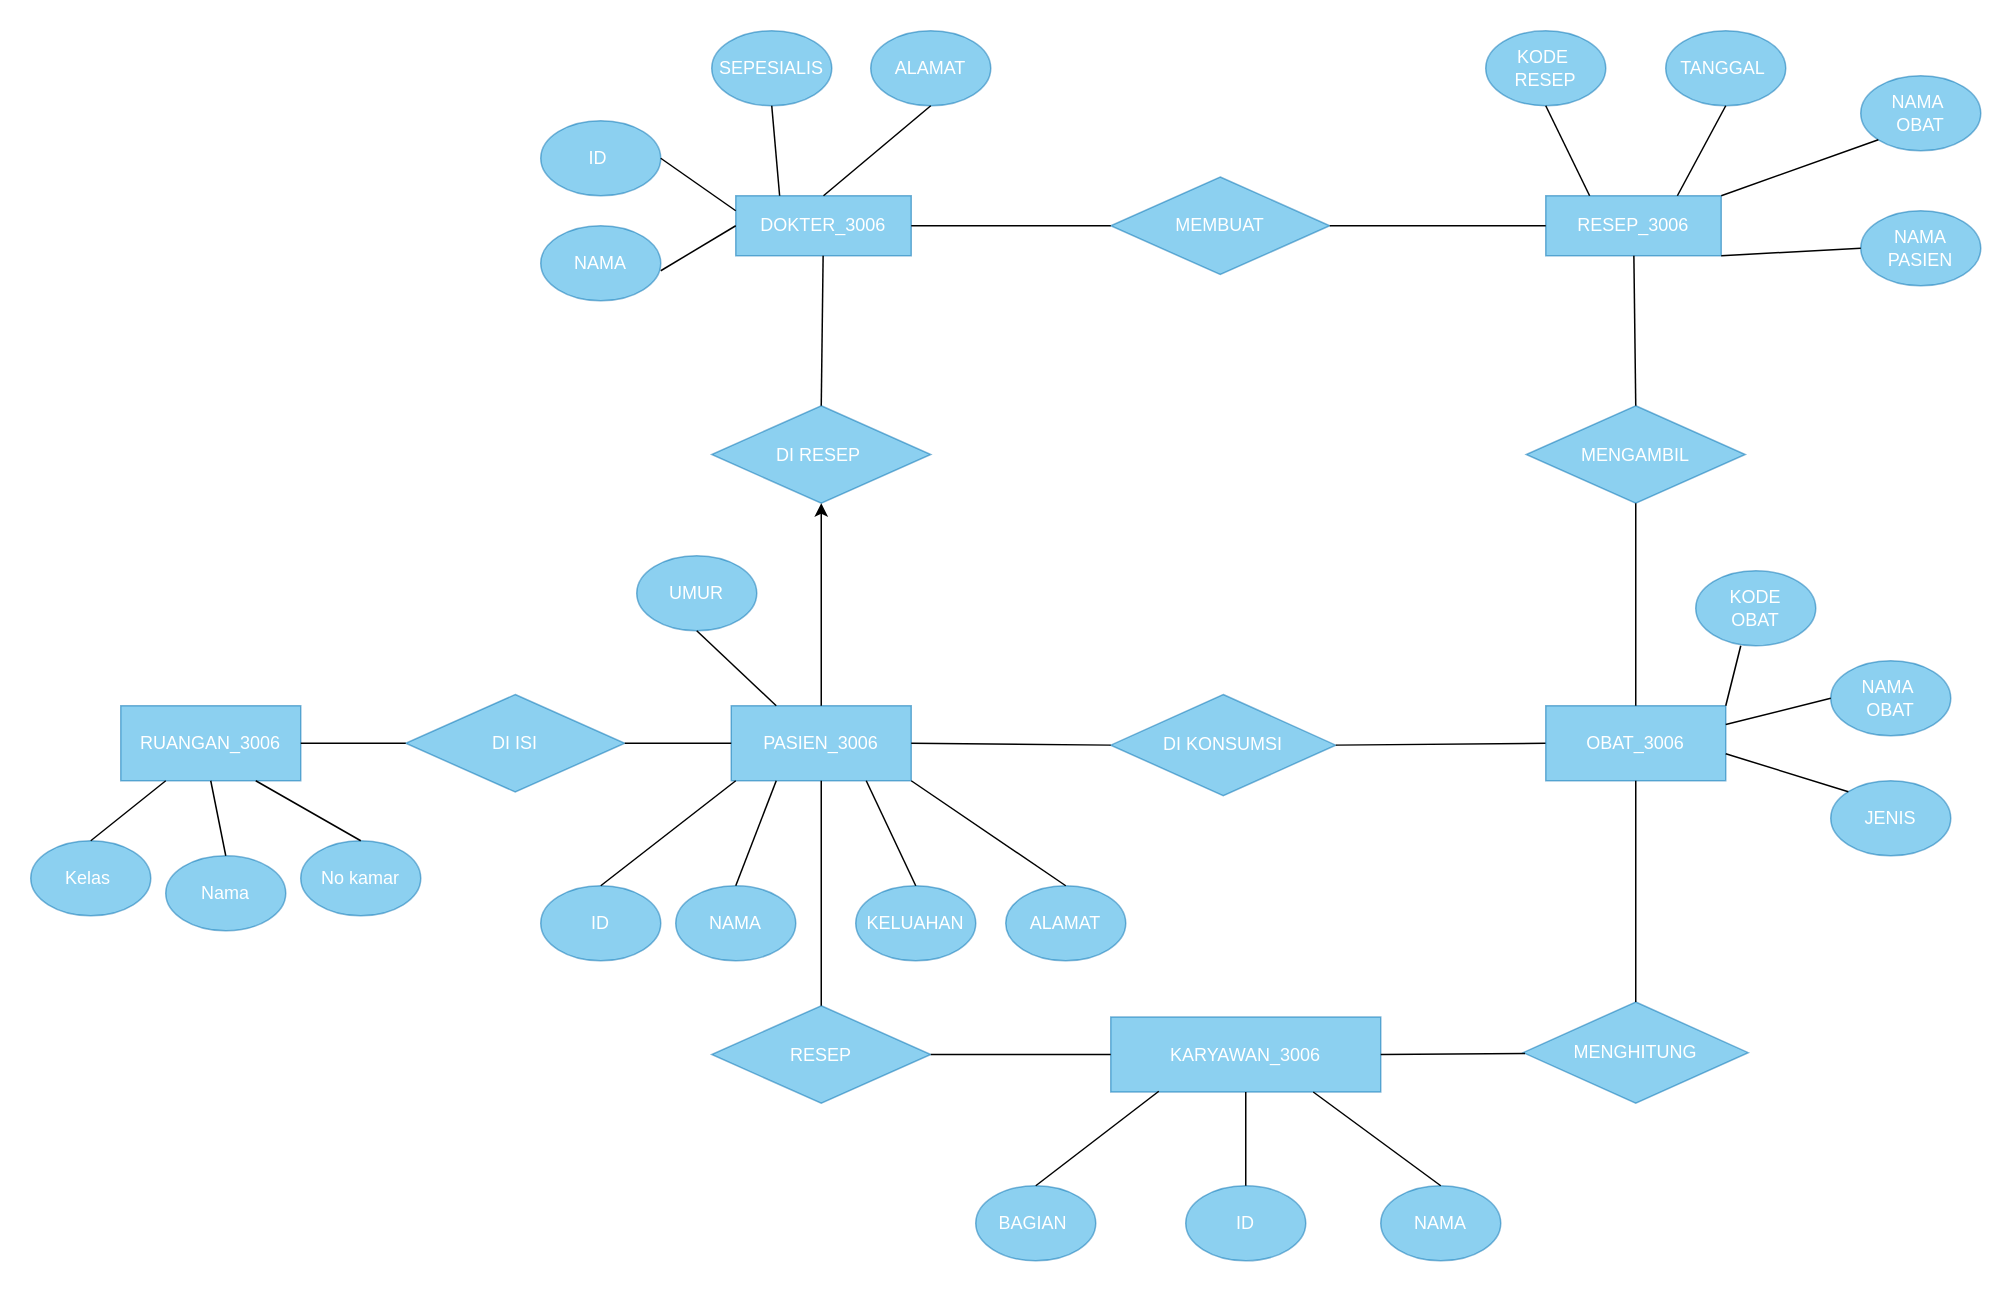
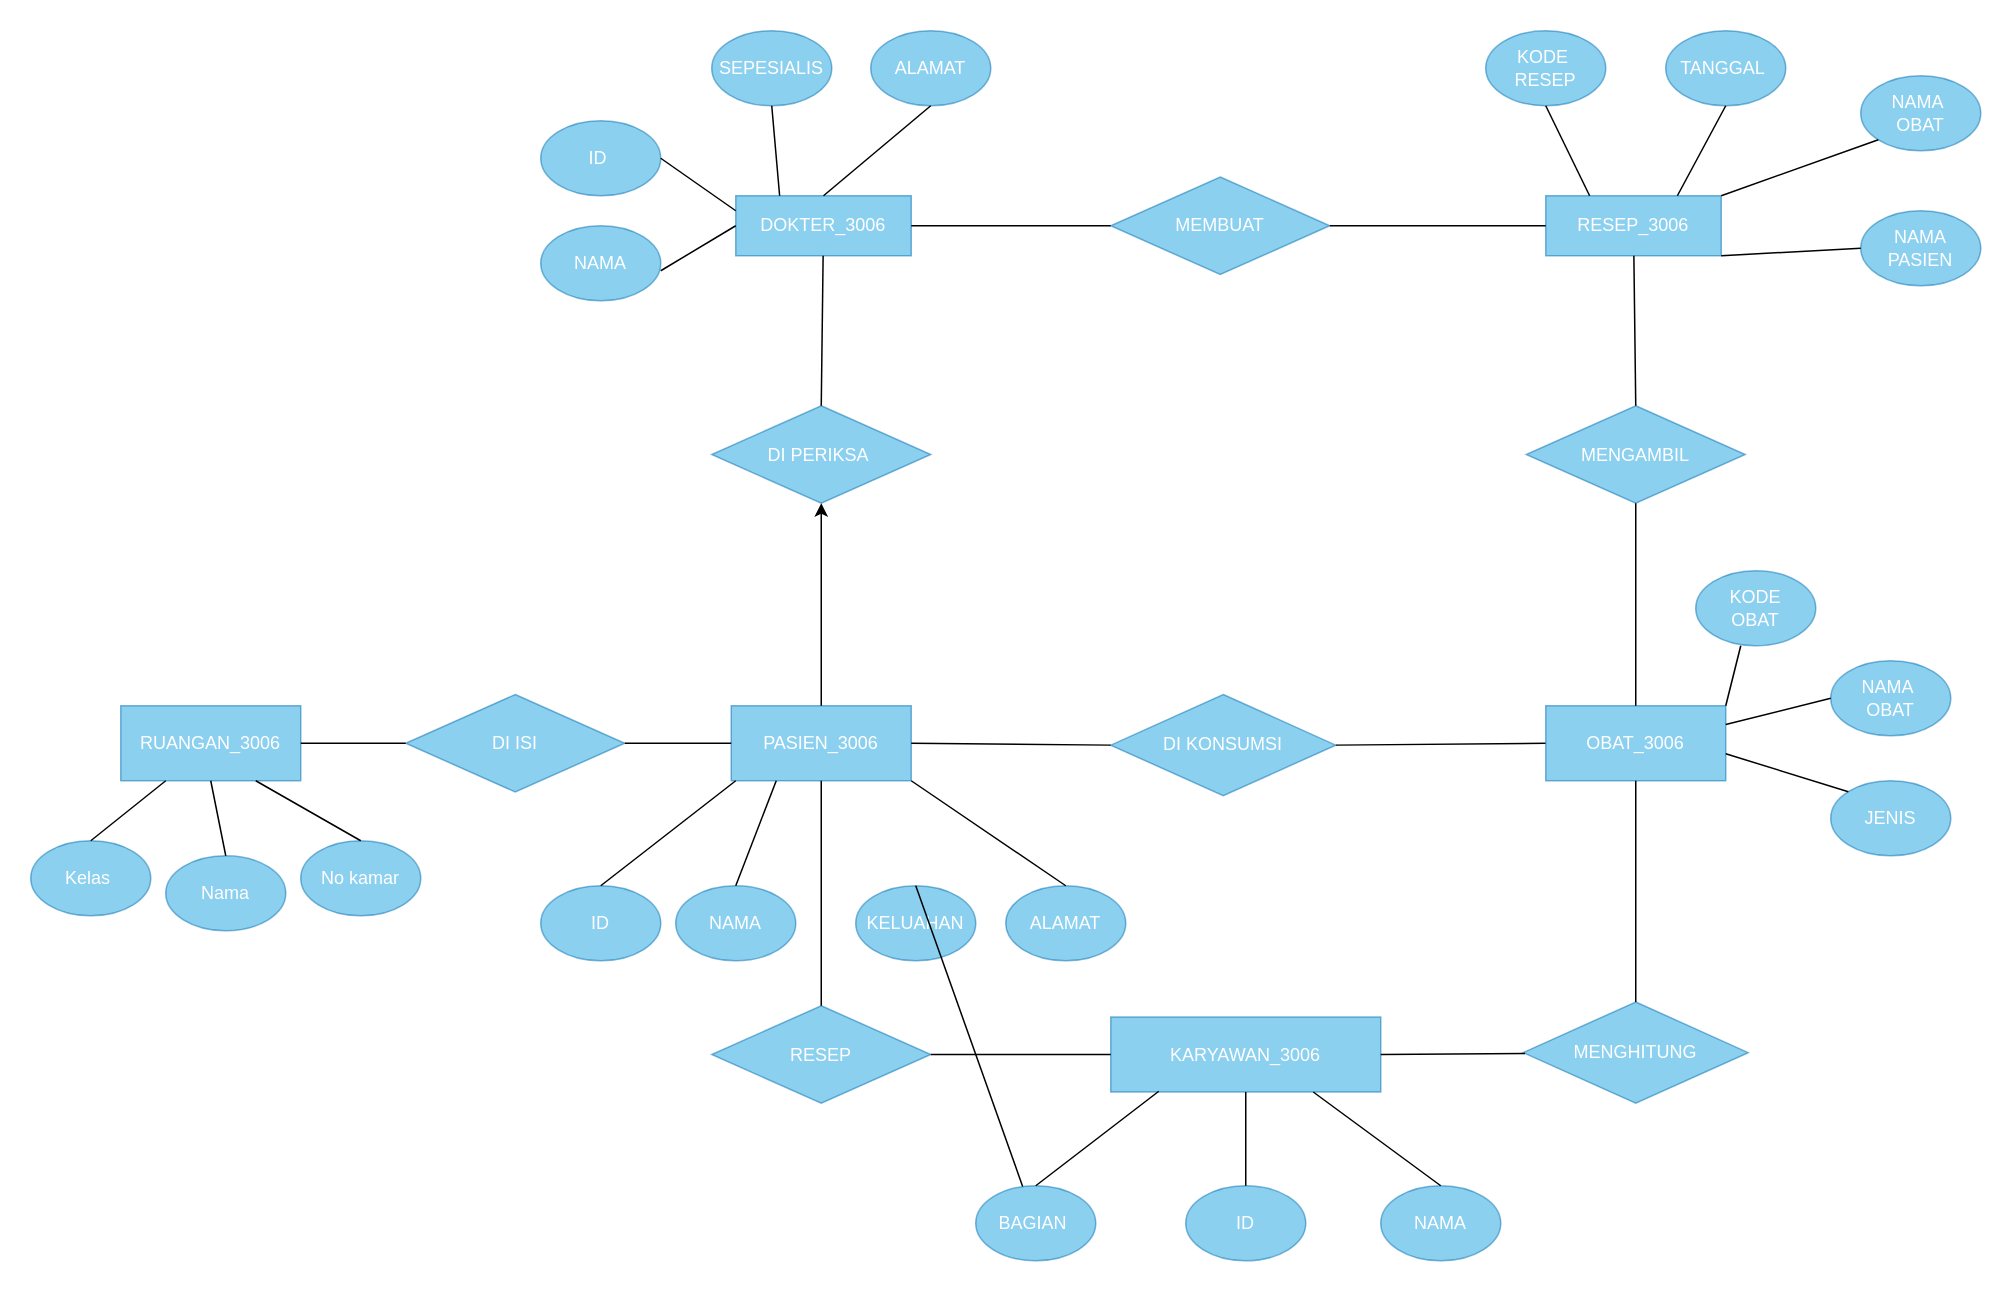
- <mxCell id="24" value="DI RESEP&amp;nbsp;" style="rhombus;whiteSpace=wrap;html=1;opacity=50;fillColor=#1ba1e2;strokeColor=#006EAF;fontColor=#ffffff;" vertex="1" parent="1"><mxGeometry x="474" y="270" width="146" height="65" as="geometry" /></mxCell>
+ <mxCell id="24" value="DI PERIKSA&amp;nbsp;" style="rhombus;whiteSpace=wrap;html=1;opacity=50;fillColor=#1ba1e2;strokeColor=#006EAF;fontColor=#ffffff;" vertex="1" parent="1"><mxGeometry x="474" y="270" width="146" height="65" as="geometry" /></mxCell>
- <mxCell id="23" value="UMUR" style="ellipse;whiteSpace=wrap;html=1;opacity=50;fillColor=#1ba1e2;strokeColor=#006EAF;fontColor=#ffffff;" vertex="1" parent="1"><mxGeometry x="424" y="370" width="80" height="50" as="geometry" /></mxCell>
- <mxCell id="26" value="" style="endArrow=none;html=1;entryX=0.5;entryY=1;entryDx=0;entryDy=0;exitX=0.25;exitY=0;exitDx=0;exitDy=0;" edge="1" parent="1" source="11" target="23"><mxGeometry width="50" height="50" relative="1" as="geometry"><mxPoint x="480" y="470" as="sourcePoint" /><mxPoint x="530" y="420" as="targetPoint" /></mxGeometry></mxCell>
- <mxCell id="21" value="" style="endArrow=none;html=1;exitX=0.5;exitY=0;exitDx=0;exitDy=0;entryX=0.75;entryY=1;entryDx=0;entryDy=0;" edge="1" parent="1" source="14" target="11"><mxGeometry width="50" height="50" relative="1" as="geometry"><mxPoint x="580" y="590" as="sourcePoint" /><mxPoint x="630" y="540" as="targetPoint" /></mxGeometry></mxCell>
+ <mxCell id="21" value="" style="endArrow=none;html=1;exitX=0.5;exitY=0;exitDx=0;exitDy=0;" edge="1" parent="1" source="14" target="68"><mxGeometry width="50" height="50" relative="1" as="geometry"><mxPoint x="580" y="590" as="sourcePoint" /><mxPoint x="630" y="540" as="targetPoint" /></mxGeometry></mxCell>
